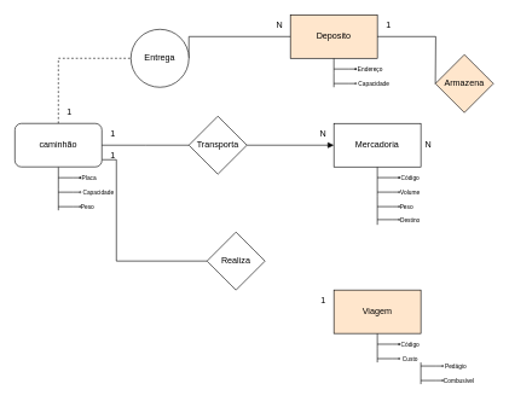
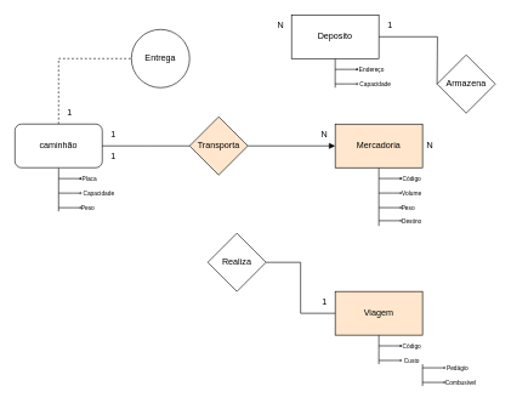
- <mxCell id="44" style="edgeStyle=orthogonalEdgeStyle;rounded=0;orthogonalLoop=1;jettySize=auto;html=1;entryX=0;entryY=0.5;entryDx=0;entryDy=0;exitX=1;exitY=0.5;exitDx=0;exitDy=0;endArrow=none;startFill=0;" edge="1" parent="1" source="45" target="3"><mxGeometry relative="1" as="geometry"><Array as="points"><mxPoint x="260" y="50" /></Array></mxGeometry></mxCell>
- <mxCell id="3" value="Deposito" style="rounded=0;whiteSpace=wrap;html=1;fillColor=#ffe6cc;" vertex="1" parent="1"><mxGeometry x="400" y="20" width="120" height="60" as="geometry" /></mxCell>
+ <mxCell id="3" value="Deposito" style="rounded=0;whiteSpace=wrap;html=1;" vertex="1" parent="1"><mxGeometry x="400" y="20" width="120" height="60" as="geometry" /></mxCell>
- <mxCell id="52" value="Armazena" style="rhombus;whiteSpace=wrap;html=1;fillColor=#ffe6cc;" vertex="1" parent="1"><mxGeometry x="600" y="75" width="80" height="80" as="geometry" /></mxCell>
+ <mxCell id="52" value="Armazena" style="rhombus;whiteSpace=wrap;html=1;" vertex="1" parent="1"><mxGeometry x="600" y="75" width="80" height="80" as="geometry" /></mxCell>
- <mxCell id="36" value="Transporta" style="rhombus;whiteSpace=wrap;html=1;" vertex="1" parent="1"><mxGeometry x="260" y="160" width="80" height="80" as="geometry" /></mxCell>
+ <mxCell id="36" value="Transporta" style="rhombus;whiteSpace=wrap;html=1;fillColor=#ffe6cc;" vertex="1" parent="1"><mxGeometry x="260" y="160" width="80" height="80" as="geometry" /></mxCell>
- <mxCell id="9" value="Mercadoria" style="rounded=0;whiteSpace=wrap;html=1;" vertex="1" parent="1"><mxGeometry x="460" y="170" width="120" height="60" as="geometry" /></mxCell>
+ <mxCell id="9" value="Mercadoria" style="rounded=0;whiteSpace=wrap;html=1;fillColor=#ffe6cc;" vertex="1" parent="1"><mxGeometry x="460" y="170" width="120" height="60" as="geometry" /></mxCell>
- <mxCell id="5" style="edgeStyle=orthogonalEdgeStyle;rounded=0;orthogonalLoop=1;jettySize=auto;html=1;entryX=0;entryY=0.5;entryDx=0;entryDy=0;endArrow=none;startFill=0;" edge="1" parent="1" source="7" target="41"><mxGeometry relative="1" as="geometry"><Array as="points"><mxPoint x="160" y="220" /><mxPoint x="160" y="360" /></Array></mxGeometry></mxCell>
+ <mxCell id="40" style="edgeStyle=orthogonalEdgeStyle;rounded=0;orthogonalLoop=1;jettySize=auto;html=1;entryX=0;entryY=0.5;entryDx=0;entryDy=0;endArrow=none;startFill=0;" edge="1" parent="1" source="41" target="11"><mxGeometry relative="1" as="geometry" /></mxCell>
